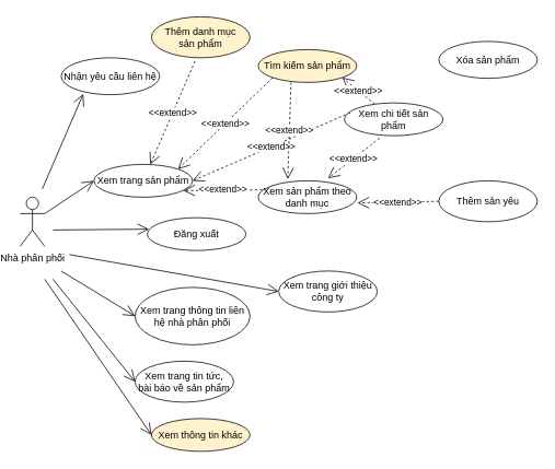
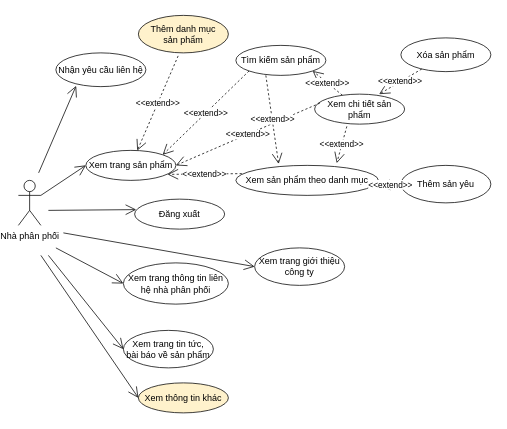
- <mxCell id="12" value="Tìm kiếm sản phẩm" style="ellipse;whiteSpace=wrap;html=1;fillColor=#fff2cc;" parent="1" vertex="1"><mxGeometry x="310" y="60" width="120" height="40" as="geometry" /></mxCell>
+ <mxCell id="12" value="Tìm kiếm sản phẩm" style="ellipse;whiteSpace=wrap;html=1;" parent="1" vertex="1"><mxGeometry x="310" y="60" width="120" height="40" as="geometry" /></mxCell>
+ <mxCell id="21" value="&amp;lt;&amp;lt;extend&amp;gt;&amp;gt;" style="endArrow=open;endSize=12;dashed=1;html=1;entryX=0.717;entryY=0;entryDx=0;entryDy=0;entryPerimeter=0;" parent="1" source="5" target="9" edge="1"><mxGeometry width="160" relative="1" as="geometry"><mxPoint x="482.96" y="183" as="sourcePoint" /><mxPoint x="404.96" y="227" as="targetPoint" /></mxGeometry></mxCell>
- <mxCell id="15" value="Xem sản phẩm theo danh mục" style="ellipse;whiteSpace=wrap;html=1;" parent="1" vertex="1"><mxGeometry x="310" y="220" width="120" height="40" as="geometry" /></mxCell>
+ <mxCell id="15" value="Xem sản phẩm theo danh mục" style="ellipse;whiteSpace=wrap;html=1;" parent="1" vertex="1"><mxGeometry x="310" y="220" width="190" height="40" as="geometry" /></mxCell>
- <mxCell id="25" value="Xem trang thông tin liên hệ nhà phân phối" style="ellipse;whiteSpace=wrap;html=1;" parent="1" vertex="1"><mxGeometry x="160" y="350" width="140" height="70" as="geometry" /></mxCell>
+ <mxCell id="25" value="Xem trang thông tin liên hệ nhà phân phối" style="ellipse;whiteSpace=wrap;html=1;" parent="1" vertex="1"><mxGeometry x="160" y="350" width="140" height="55" as="geometry" /></mxCell>
